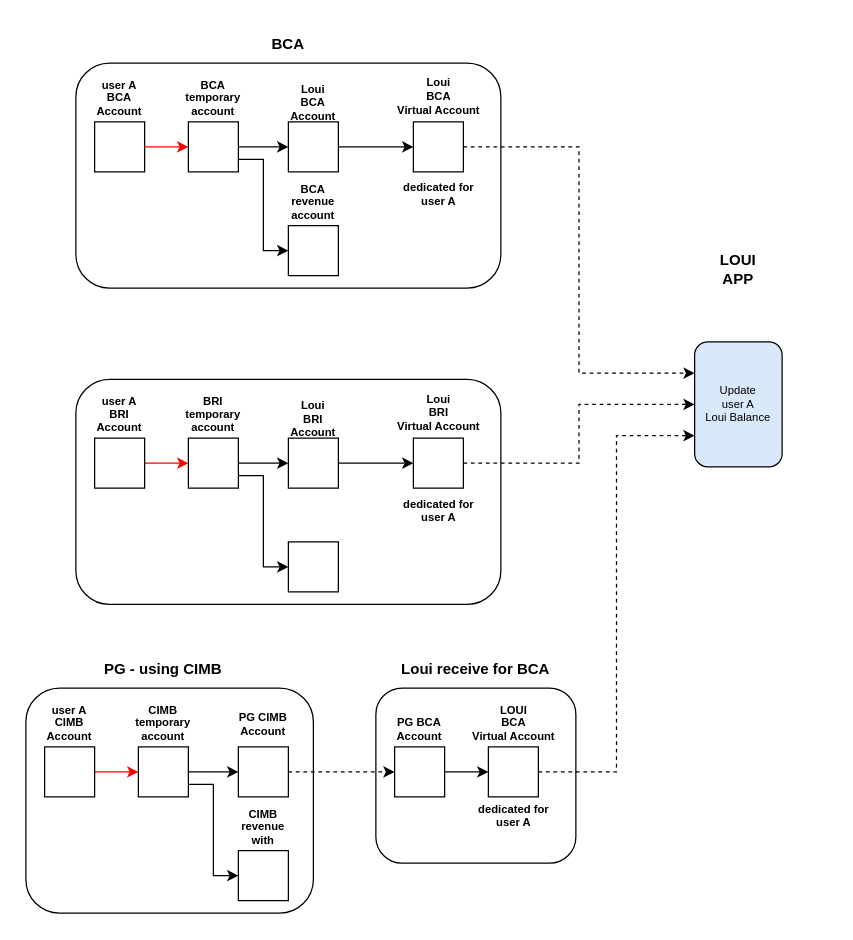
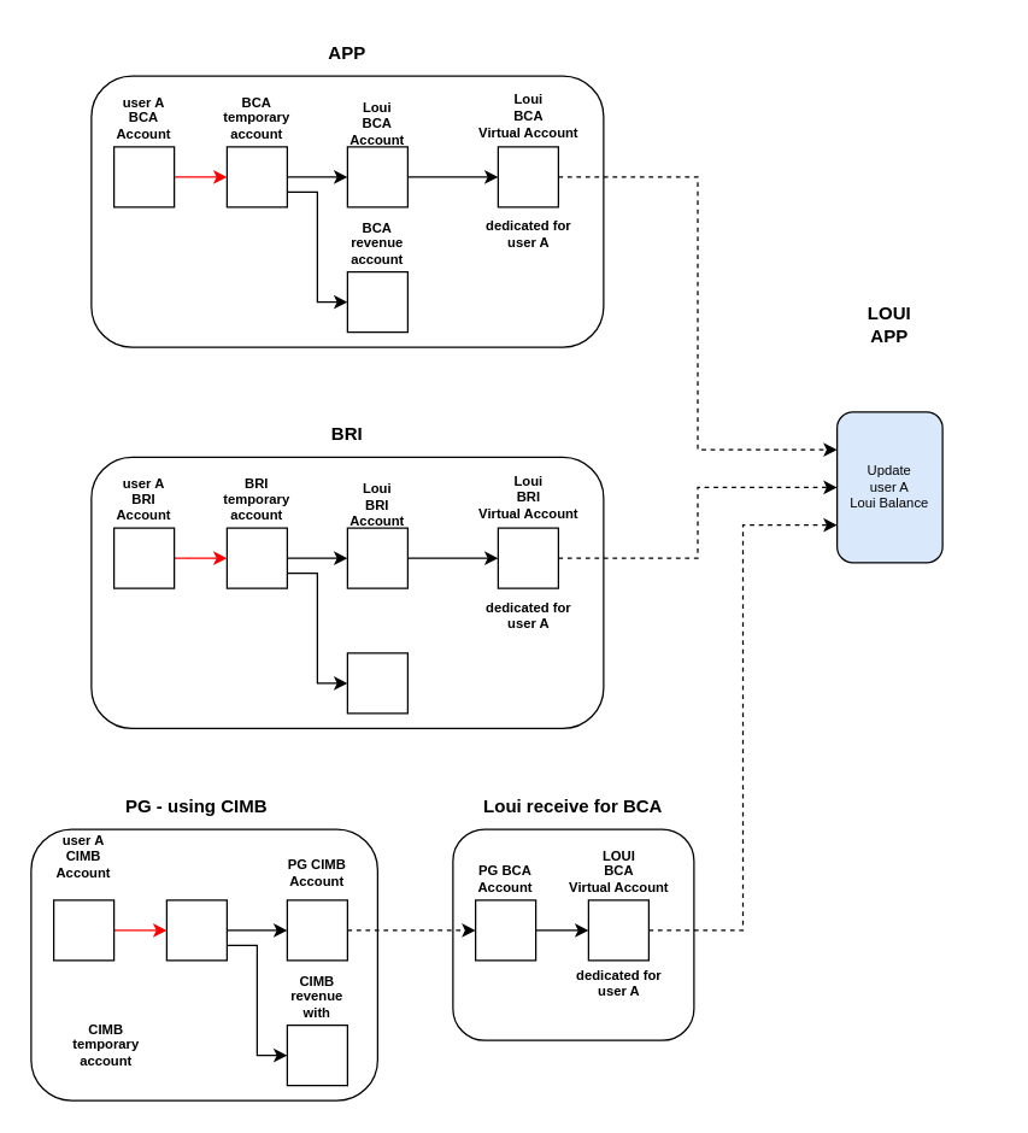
- <mxCell id="3" value="BCA" style="text;html=1;strokeColor=none;fillColor=none;align=center;verticalAlign=middle;whiteSpace=wrap;rounded=0;fontStyle=1" vertex="1" parent="1"><mxGeometry x="160" y="20" width="140" height="30" as="geometry" /></mxCell>
+ <mxCell id="3" value="APP" style="text;html=1;strokeColor=none;fillColor=none;align=center;verticalAlign=middle;whiteSpace=wrap;rounded=0;fontStyle=1" vertex="1" parent="1"><mxGeometry x="160" y="20" width="140" height="30" as="geometry" /></mxCell>
+ <mxCell id="23" value="BRI" style="text;html=1;strokeColor=none;fillColor=none;align=center;verticalAlign=middle;whiteSpace=wrap;rounded=0;fontStyle=1" vertex="1" parent="1"><mxGeometry x="160" y="273" width="140" height="30" as="geometry" /></mxCell>
- <mxCell id="49" value="user A&lt;br&gt;CIMB Account" style="text;html=1;strokeColor=none;fillColor=none;align=center;verticalAlign=bottom;whiteSpace=wrap;rounded=0;fontStyle=1;fontSize=9;" vertex="1" parent="1"><mxGeometry x="30" y="567" width="50" height="30" as="geometry" /></mxCell>
+ <mxCell id="49" value="user A&lt;br&gt;CIMB Account" style="text;html=1;strokeColor=none;fillColor=none;align=center;verticalAlign=bottom;whiteSpace=wrap;rounded=0;fontStyle=1;fontSize=9;" vertex="1" parent="1"><mxGeometry x="30" y="557" width="50" height="30" as="geometry" /></mxCell>
- <mxCell id="48" value="&lt;font style=&quot;font-size: 9px&quot;&gt;CIMB&lt;br&gt;temporary&lt;br style=&quot;font-size: 9px&quot;&gt;&lt;/font&gt;account" style="text;html=1;strokeColor=none;fillColor=none;align=center;verticalAlign=bottom;whiteSpace=wrap;rounded=0;fontStyle=1;fontSize=9;" vertex="1" parent="1"><mxGeometry x="105" y="567" width="50" height="30" as="geometry" /></mxCell>
+ <mxCell id="48" value="&lt;font style=&quot;font-size: 9px&quot;&gt;CIMB&lt;br&gt;temporary&lt;br style=&quot;font-size: 9px&quot;&gt;&lt;/font&gt;account" style="text;html=1;strokeColor=none;fillColor=none;align=center;verticalAlign=bottom;whiteSpace=wrap;rounded=0;fontStyle=1;fontSize=9;" vertex="1" parent="1"><mxGeometry x="45" y="682" width="50" height="30" as="geometry" /></mxCell>
